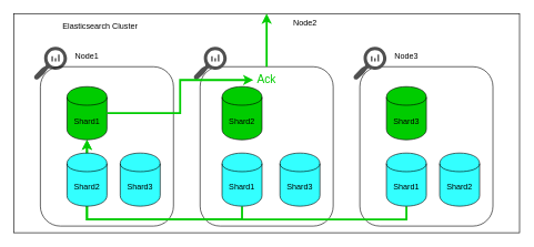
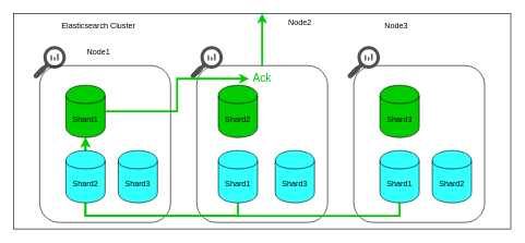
- <mxCell id="21" value="Node1" style="text;html=1;strokeColor=none;fillColor=none;align=center;verticalAlign=middle;whiteSpace=wrap;rounded=0;" vertex="1" parent="1"><mxGeometry x="110" y="75" width="40" height="20" as="geometry" /></mxCell>
+ <mxCell id="21" value="Node1" style="text;html=1;strokeColor=none;fillColor=none;align=center;verticalAlign=middle;whiteSpace=wrap;rounded=0;" vertex="1" parent="1"><mxGeometry x="130" y="70" width="40" height="20" as="geometry" /></mxCell>
- <mxCell id="23" value="Node3" style="text;html=1;strokeColor=none;fillColor=none;align=center;verticalAlign=middle;whiteSpace=wrap;rounded=0;" vertex="1" parent="1"><mxGeometry x="590" y="75" width="40" height="20" as="geometry" /></mxCell>
+ <mxCell id="23" value="Node3" style="text;html=1;strokeColor=none;fillColor=none;align=center;verticalAlign=middle;whiteSpace=wrap;rounded=0;" vertex="1" parent="1"><mxGeometry x="585" y="30" width="40" height="20" as="geometry" /></mxCell>
